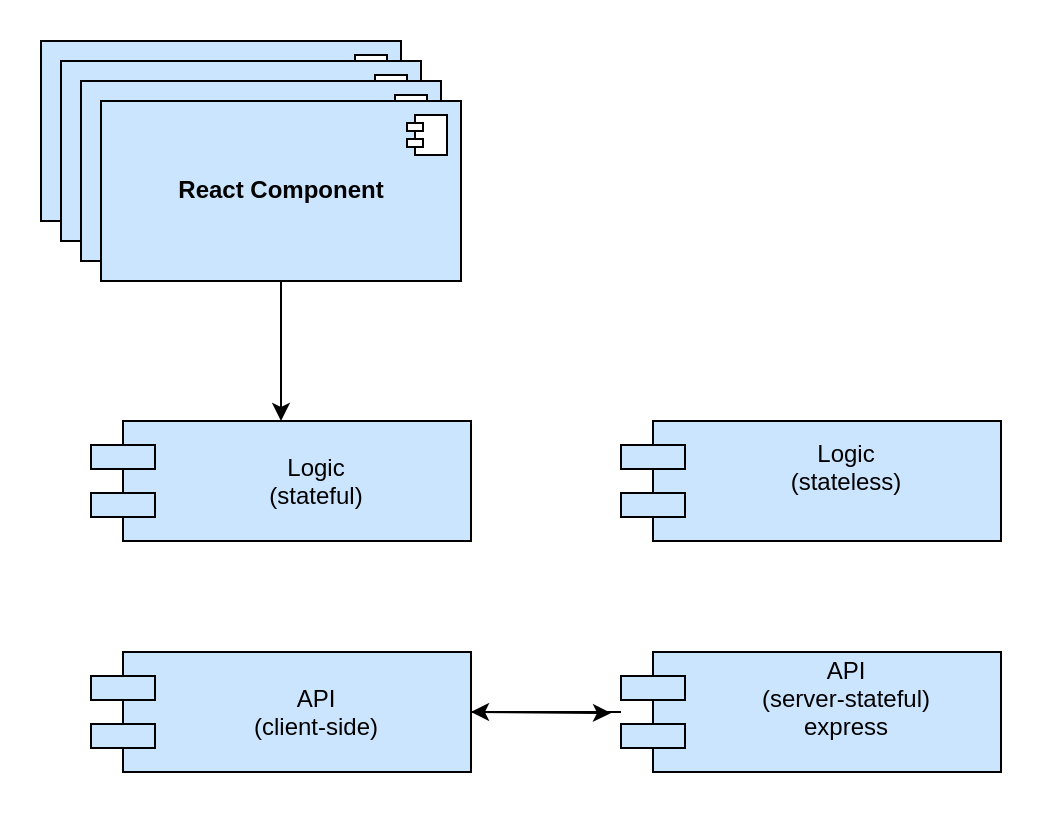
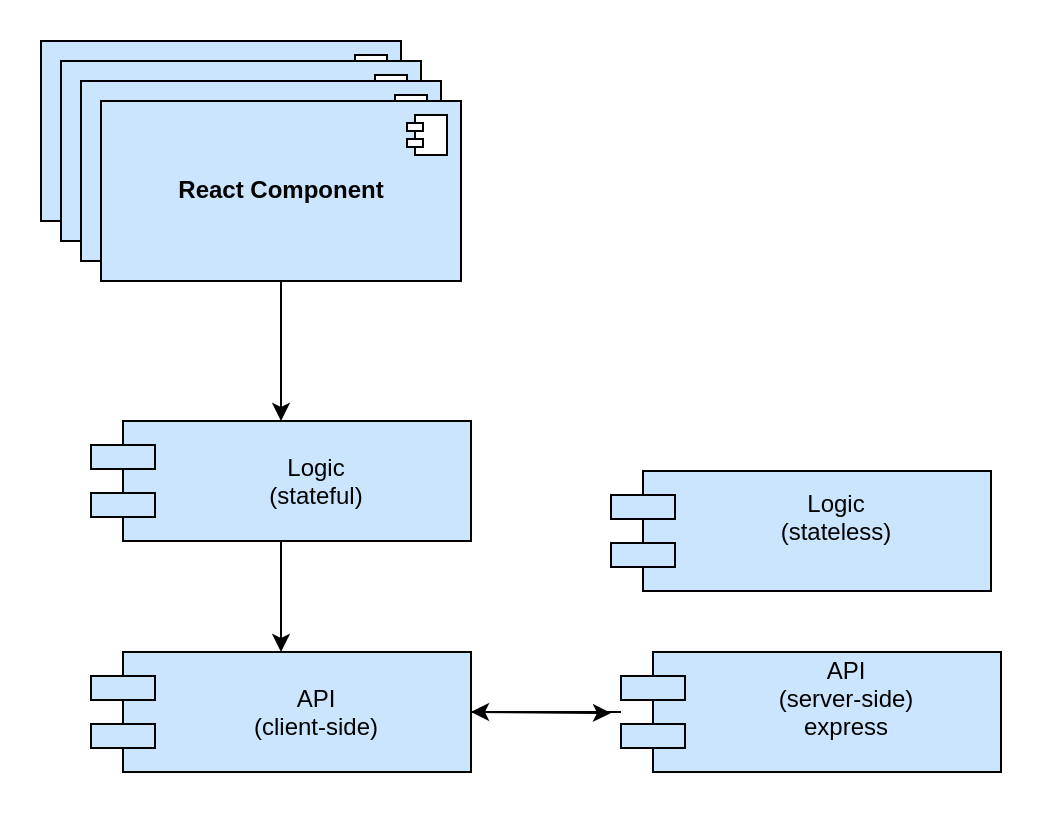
- <mxCell id="13" value="Logic&#10;(stateless)&#10;" style="shape=component;align=center;spacingLeft=36;fillColor=#CCE5FF;verticalAlign=middle;" vertex="1" parent="1"><mxGeometry x="310" y="210" width="190" height="60" as="geometry" /></mxCell>
+ <mxCell id="13" value="Logic&#10;(stateless)&#10;" style="shape=component;align=center;spacingLeft=36;fillColor=#CCE5FF;verticalAlign=middle;" vertex="1" parent="1"><mxGeometry x="305" y="235" width="190" height="60" as="geometry" /></mxCell>
+ <mxCell id="15" value="" style="endArrow=classic;html=1;exitX=0.5;exitY=1;exitDx=0;exitDy=0;" edge="1" parent="1" source="10" target="11"><mxGeometry width="50" height="50" relative="1" as="geometry"><mxPoint x="150" y="150" as="sourcePoint" /><mxPoint x="150" y="220" as="targetPoint" /></mxGeometry></mxCell>
- <mxCell id="12" value="API&#10;(server-stateful)&#10;express&#10;" style="shape=component;align=center;spacingLeft=36;fillColor=#CCE5FF;verticalAlign=middle;" vertex="1" parent="1"><mxGeometry x="310" y="325.5" width="190" height="60" as="geometry" /></mxCell>
+ <mxCell id="12" value="API&#10;(server-side)&#10;express&#10;" style="shape=component;align=center;spacingLeft=36;fillColor=#CCE5FF;verticalAlign=middle;" vertex="1" parent="1"><mxGeometry x="310" y="325.5" width="190" height="60" as="geometry" /></mxCell>
